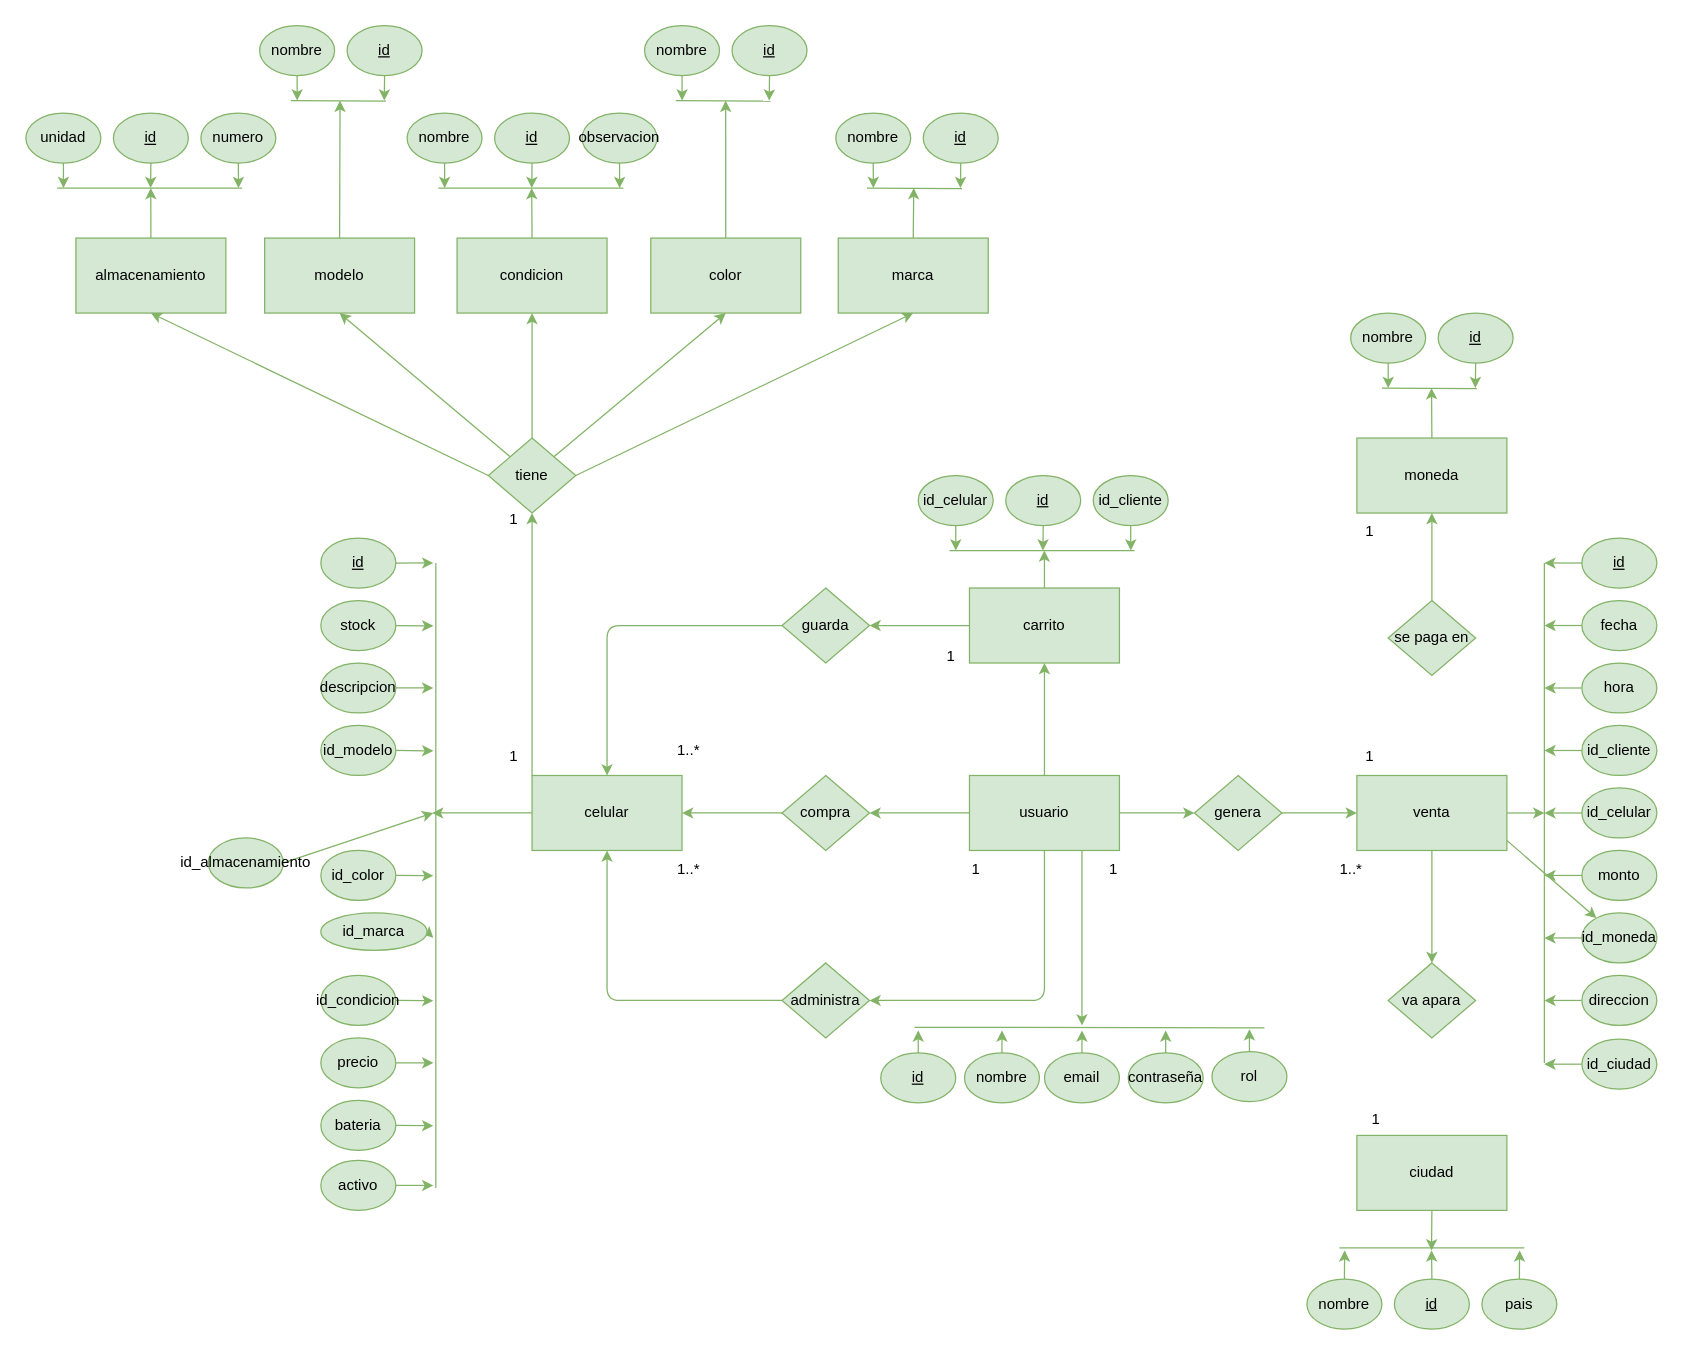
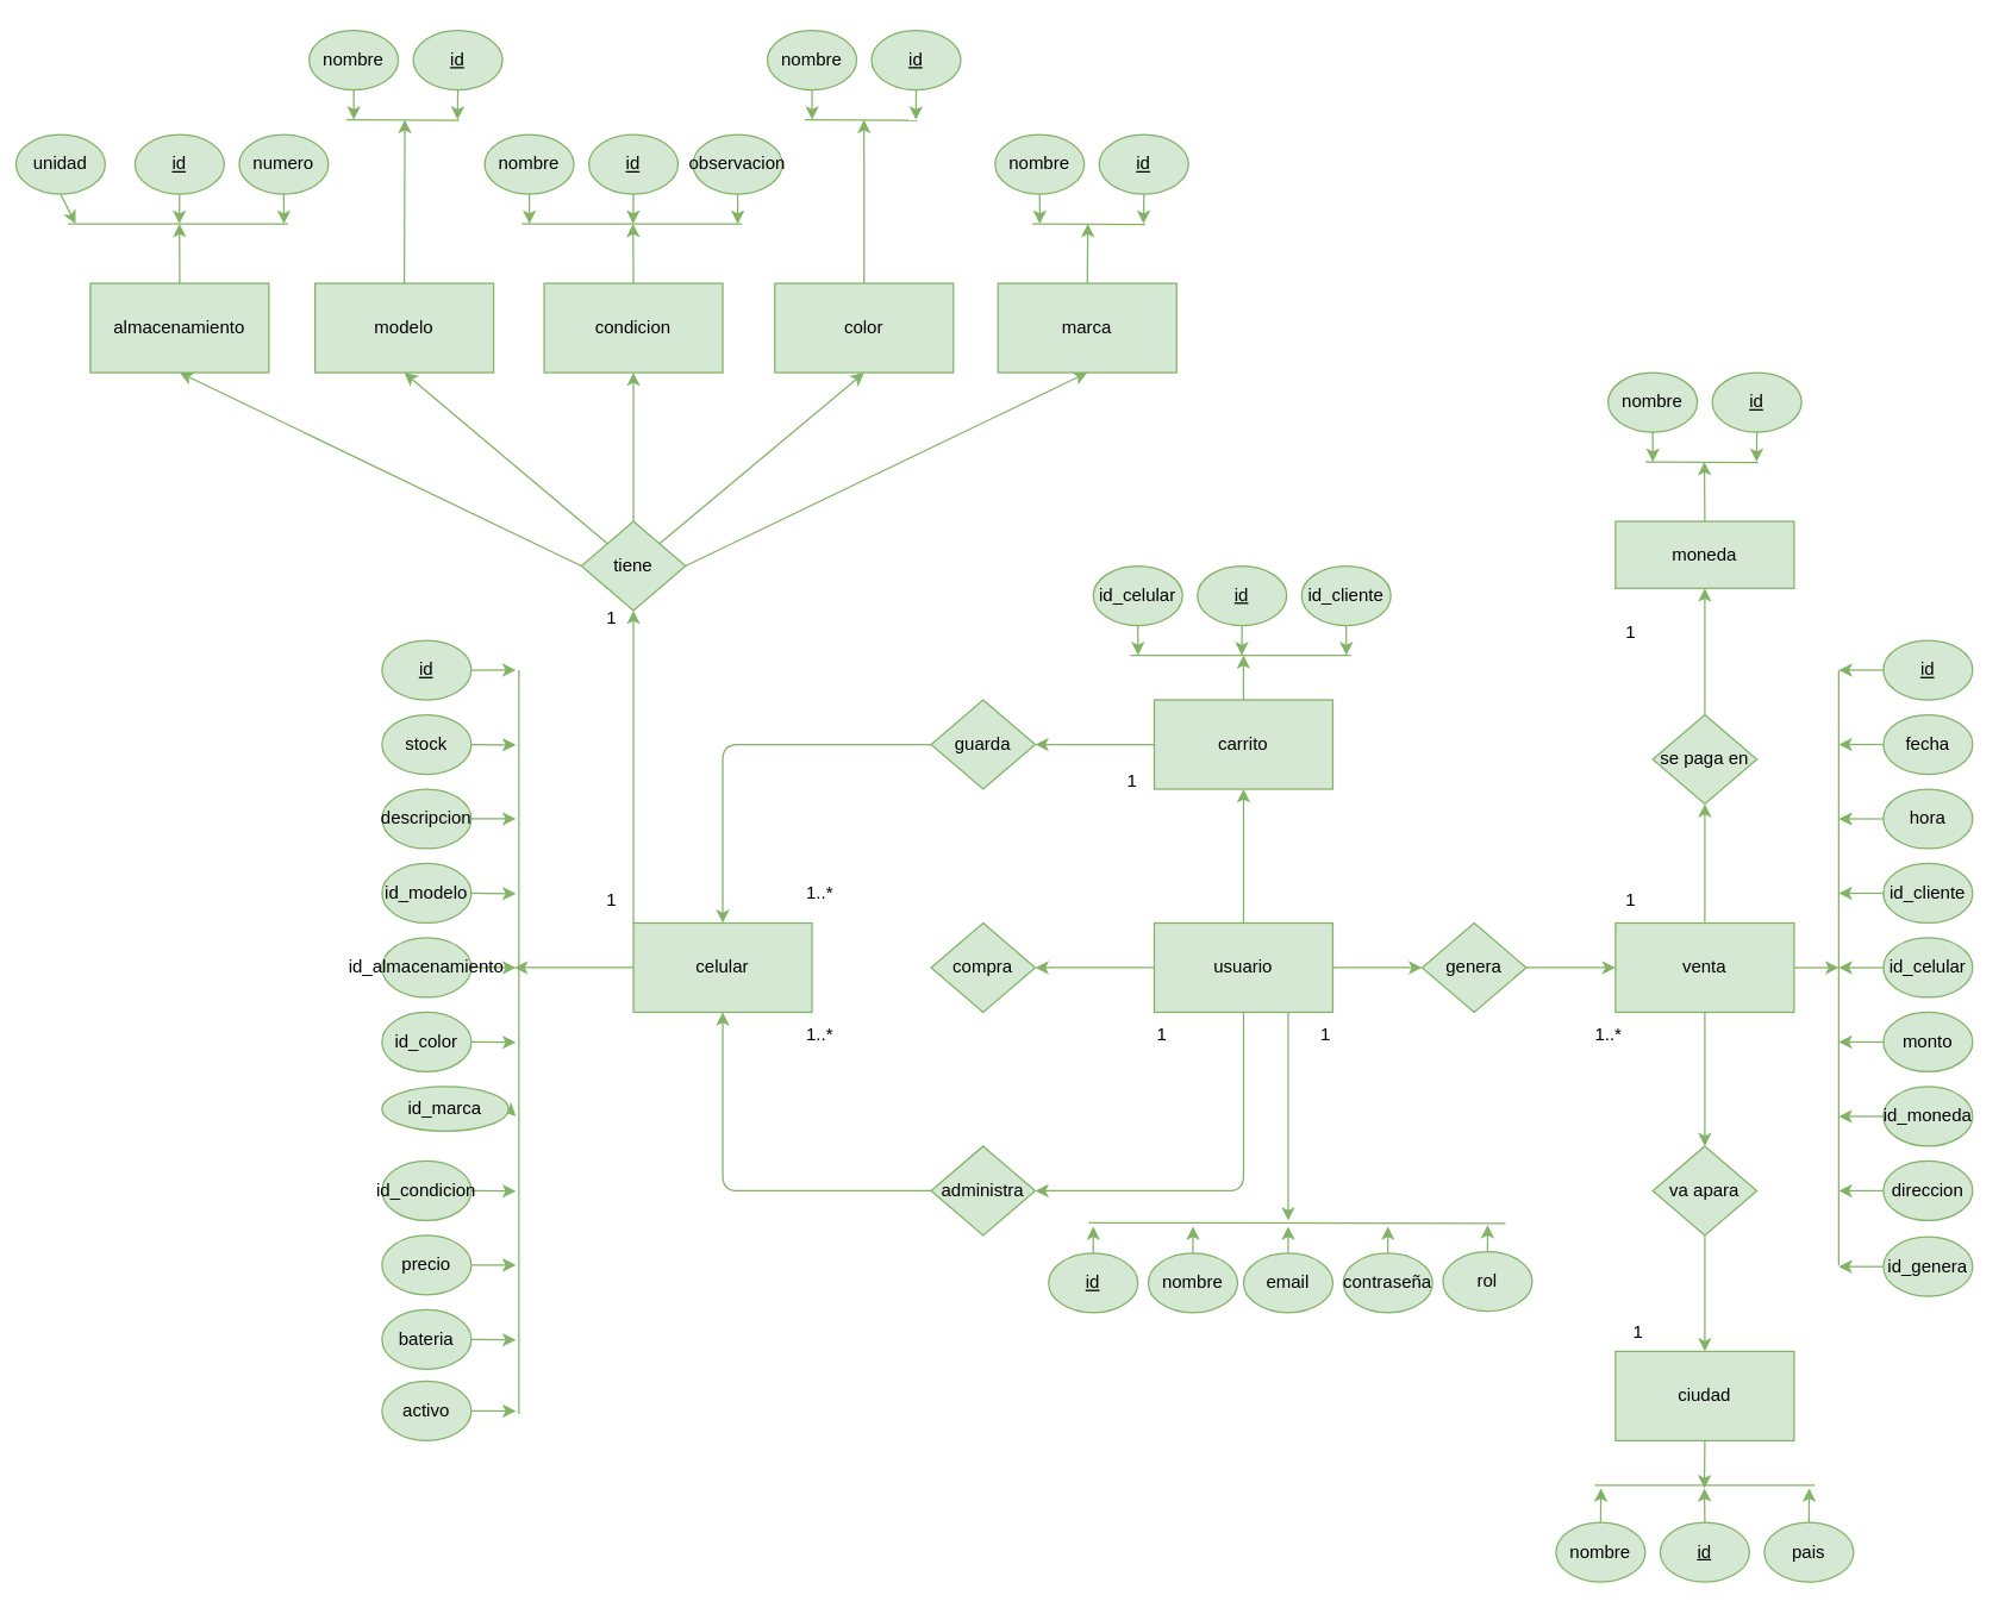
- <mxCell id="131" value="unidad" style="ellipse;whiteSpace=wrap;html=1;fillColor=#d5e8d4;strokeColor=#82b366;" vertex="1" parent="1"><mxGeometry x="20" y="90" width="60" height="40" as="geometry" /></mxCell>
+ <mxCell id="131" value="unidad" style="ellipse;whiteSpace=wrap;html=1;fillColor=#d5e8d4;strokeColor=#82b366;" vertex="1" parent="1"><mxGeometry x="10" y="90" width="60" height="40" as="geometry" /></mxCell>
- <mxCell id="142" value="moneda" style="rounded=0;whiteSpace=wrap;html=1;fillColor=#d5e8d4;strokeColor=#82b366;" vertex="1" parent="1"><mxGeometry x="1085" y="350" width="120" height="60" as="geometry" /></mxCell>
+ <mxCell id="142" value="moneda" style="rounded=0;whiteSpace=wrap;html=1;fillColor=#d5e8d4;strokeColor=#82b366;" vertex="1" parent="1"><mxGeometry x="1085" y="350" width="120" height="45" as="geometry" /></mxCell>
- <mxCell id="31" style="edgeStyle=none;html=1;exitX=0;exitY=0.5;exitDx=0;exitDy=0;entryX=1;entryY=0.5;entryDx=0;entryDy=0;fillColor=#d5e8d4;strokeColor=#82b366;" parent="1" source="32" target="10" edge="1"><mxGeometry relative="1" as="geometry" /></mxCell>
- <mxCell id="22" value="id_almacenamiento" style="ellipse;whiteSpace=wrap;html=1;fillColor=#d5e8d4;strokeColor=#82b366;" parent="1" vertex="1"><mxGeometry x="166" y="670" width="60" height="40" as="geometry" /></mxCell>
+ <mxCell id="22" value="id_almacenamiento" style="ellipse;whiteSpace=wrap;html=1;fillColor=#d5e8d4;strokeColor=#82b366;" parent="1" vertex="1"><mxGeometry x="256" y="630" width="60" height="40" as="geometry" /></mxCell>
- <mxCell id="48" style="edgeStyle=none;html=1;exitX=0.5;exitY=0;exitDx=0;exitDy=0;fillColor=#d5e8d4;strokeColor=#82b366;" edge="1" parent="1" source="50" target="68"><mxGeometry relative="1" as="geometry" /></mxCell>
+ <mxCell id="48" style="edgeStyle=none;html=1;exitX=0.5;exitY=0;exitDx=0;exitDy=0;entryX=0.5;entryY=1;entryDx=0;entryDy=0;fillColor=#d5e8d4;strokeColor=#82b366;" edge="1" parent="1" source="50" target="138"><mxGeometry relative="1" as="geometry" /></mxCell>
- <mxCell id="72" value="id_ciudad" style="ellipse;whiteSpace=wrap;html=1;fillColor=#d5e8d4;strokeColor=#82b366;" parent="1" vertex="1"><mxGeometry x="1265" y="831" width="60" height="40" as="geometry" /></mxCell>
+ <mxCell id="72" value="id_genera" style="ellipse;whiteSpace=wrap;html=1;fillColor=#d5e8d4;strokeColor=#82b366;" parent="1" vertex="1"><mxGeometry x="1265" y="831" width="60" height="40" as="geometry" /></mxCell>
+ <mxCell id="139" style="edgeStyle=none;html=1;exitX=0.5;exitY=1;exitDx=0;exitDy=0;entryX=0.5;entryY=0;entryDx=0;entryDy=0;fillColor=#d5e8d4;strokeColor=#82b366;" edge="1" parent="1" source="140" target="144"><mxGeometry relative="1" as="geometry" /></mxCell>
